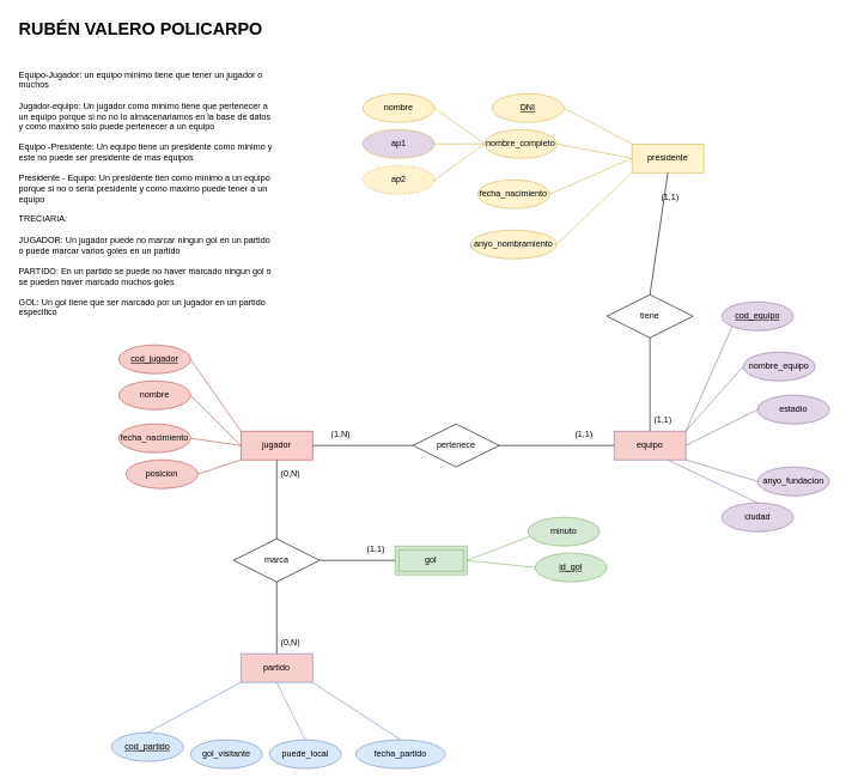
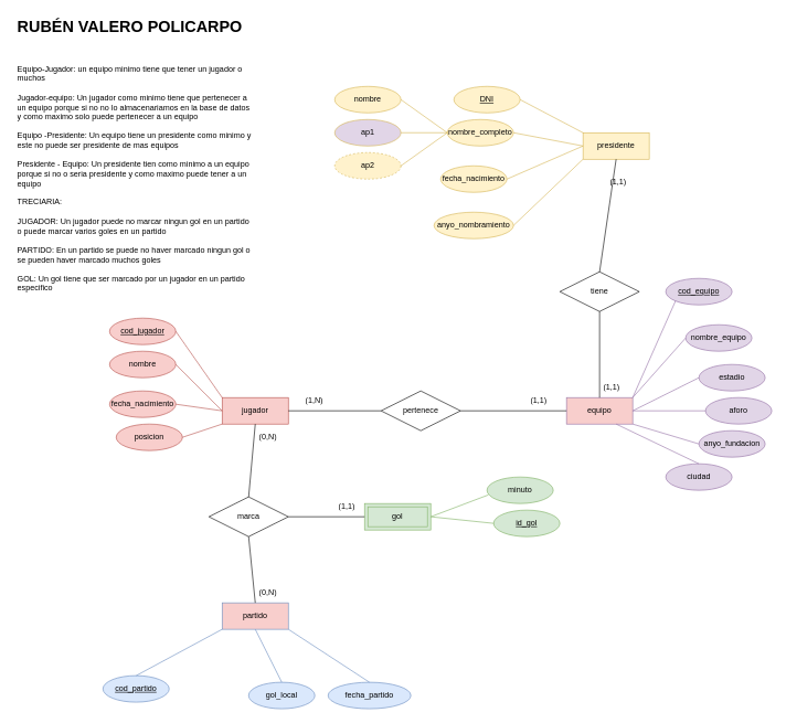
+ <mxCell id="23" value="" style="endArrow=none;html=1;rounded=0;exitX=0;exitY=0.5;exitDx=0;exitDy=0;entryX=1;entryY=0.5;entryDx=0;entryDy=0;fillColor=#e1d5e7;strokeColor=#9673a6;" edge="1" parent="1" source="17" target="4"><mxGeometry relative="1" as="geometry"><mxPoint x="1015" y="590" as="sourcePoint" /><mxPoint x="965" y="610" as="targetPoint" /></mxGeometry></mxCell>
+ <mxCell id="17" value="aforo" style="ellipse;whiteSpace=wrap;html=1;align=center;fillColor=#e1d5e7;strokeColor=#9673a6;" vertex="1" parent="1"><mxGeometry x="1065" y="600" width="100" height="40" as="geometry" /></mxCell>
- <mxCell id="58" value="marca" style="shape=rhombus;perimeter=rhombusPerimeter;whiteSpace=wrap;html=1;align=center;" vertex="1" parent="1"><mxGeometry x="325" y="750" width="120" height="60" as="geometry" /></mxCell>
+ <mxCell id="58" value="marca" style="shape=rhombus;perimeter=rhombusPerimeter;whiteSpace=wrap;html=1;align=center;" vertex="1" parent="1"><mxGeometry x="315" y="750" width="120" height="60" as="geometry" /></mxCell>
- <mxCell id="27" value="gol_visitante" style="ellipse;whiteSpace=wrap;html=1;align=center;fillColor=#dae8fc;strokeColor=#6c8ebf;" vertex="1" parent="1"><mxGeometry x="265" y="1030" width="100" height="40" as="geometry" /></mxCell>
- <mxCell id="28" value="puede_local" style="ellipse;whiteSpace=wrap;html=1;align=center;fillColor=#dae8fc;strokeColor=#6c8ebf;" vertex="1" parent="1"><mxGeometry x="375" y="1030" width="100" height="40" as="geometry" /></mxCell>
+ <mxCell id="28" value="gol_local" style="ellipse;whiteSpace=wrap;html=1;align=center;fillColor=#dae8fc;strokeColor=#6c8ebf;" vertex="1" parent="1"><mxGeometry x="375" y="1030" width="100" height="40" as="geometry" /></mxCell>
